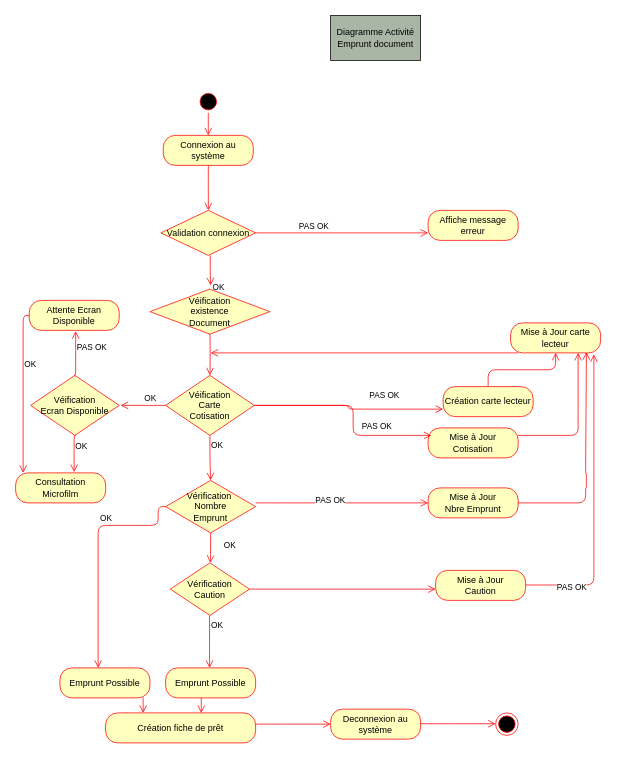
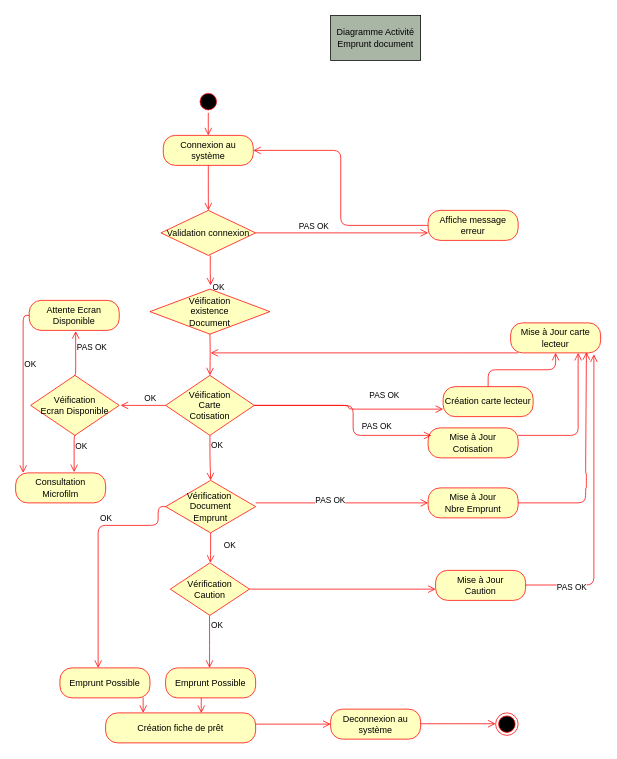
+ <mxCell id="13" value="" style="edgeStyle=orthogonalEdgeStyle;html=1;verticalAlign=bottom;endArrow=open;endSize=8;strokeColor=#ff0000;entryX=1;entryY=0.5;entryDx=0;entryDy=0;" parent="1" source="12" target="4" edge="1"><mxGeometry relative="1" as="geometry"><mxPoint x="610" y="310" as="targetPoint" /></mxGeometry></mxCell>
- <mxCell id="18" value="Vérification&amp;nbsp;&lt;br&gt;Nombre&lt;br&gt;Emprunt" style="rhombus;whiteSpace=wrap;html=1;fillColor=#ffffc0;strokeColor=#ff0000;" parent="1" vertex="1"><mxGeometry x="220" y="640" width="120" height="70" as="geometry" /></mxCell>
+ <mxCell id="18" value="Vérification&amp;nbsp;&lt;br&gt;Document&lt;br&gt;Emprunt" style="rhombus;whiteSpace=wrap;html=1;fillColor=#ffffc0;strokeColor=#ff0000;" parent="1" vertex="1"><mxGeometry x="220" y="640" width="120" height="70" as="geometry" /></mxCell>
